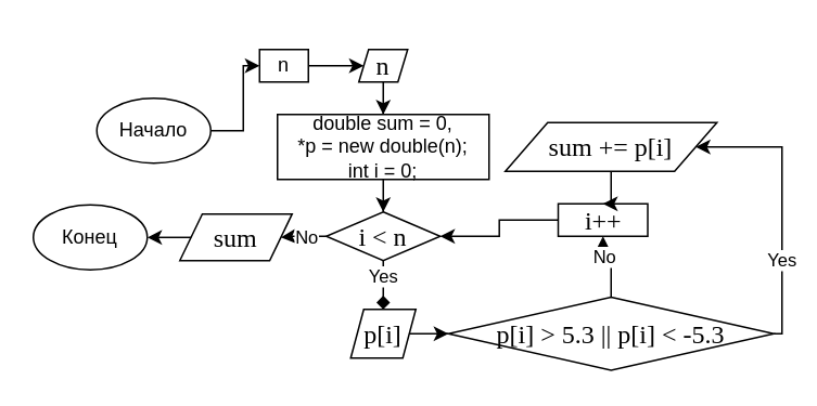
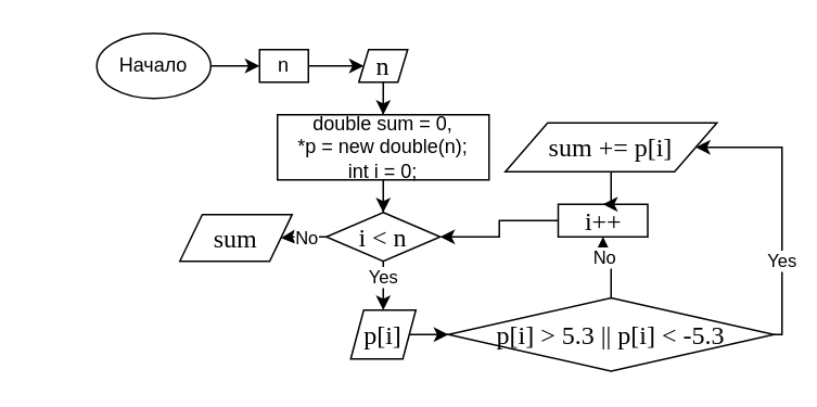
- <mxCell id="3" value="Начало" style="ellipse;whiteSpace=wrap;html=1;" vertex="1" parent="1"><mxGeometry x="59" y="60" width="70" height="40" as="geometry" /></mxCell>
+ <mxCell id="3" value="Начало" style="ellipse;whiteSpace=wrap;html=1;" vertex="1" parent="1"><mxGeometry x="59" y="20" width="70" height="40" as="geometry" /></mxCell>
- <mxCell id="27" value="Конец" style="ellipse;whiteSpace=wrap;html=1;" vertex="1" parent="1"><mxGeometry x="20" y="125.63" width="70" height="40" as="geometry" /></mxCell>
- <mxCell id="21" style="edgeStyle=orthogonalEdgeStyle;rounded=0;orthogonalLoop=1;jettySize=auto;html=1;entryX=1;entryY=0.5;entryDx=0;entryDy=0;" edge="1" parent="1" source="22" target="27"><mxGeometry relative="1" as="geometry" /></mxCell>
- <mxCell id="6" value="Yes" style="edgeStyle=orthogonalEdgeStyle;rounded=0;orthogonalLoop=1;jettySize=auto;html=1;entryX=0.5;entryY=0;entryDx=0;entryDy=0;endArrow=diamond;" edge="1" parent="1" source="9" target="13"><mxGeometry x="0.2" relative="1" as="geometry"><mxPoint as="offset" /></mxGeometry></mxCell>
+ <mxCell id="6" value="Yes" style="edgeStyle=orthogonalEdgeStyle;rounded=0;orthogonalLoop=1;jettySize=auto;html=1;entryX=0.5;entryY=0;entryDx=0;entryDy=0;" edge="1" parent="1" source="9" target="13"><mxGeometry x="0.2" relative="1" as="geometry"><mxPoint as="offset" /></mxGeometry></mxCell>
